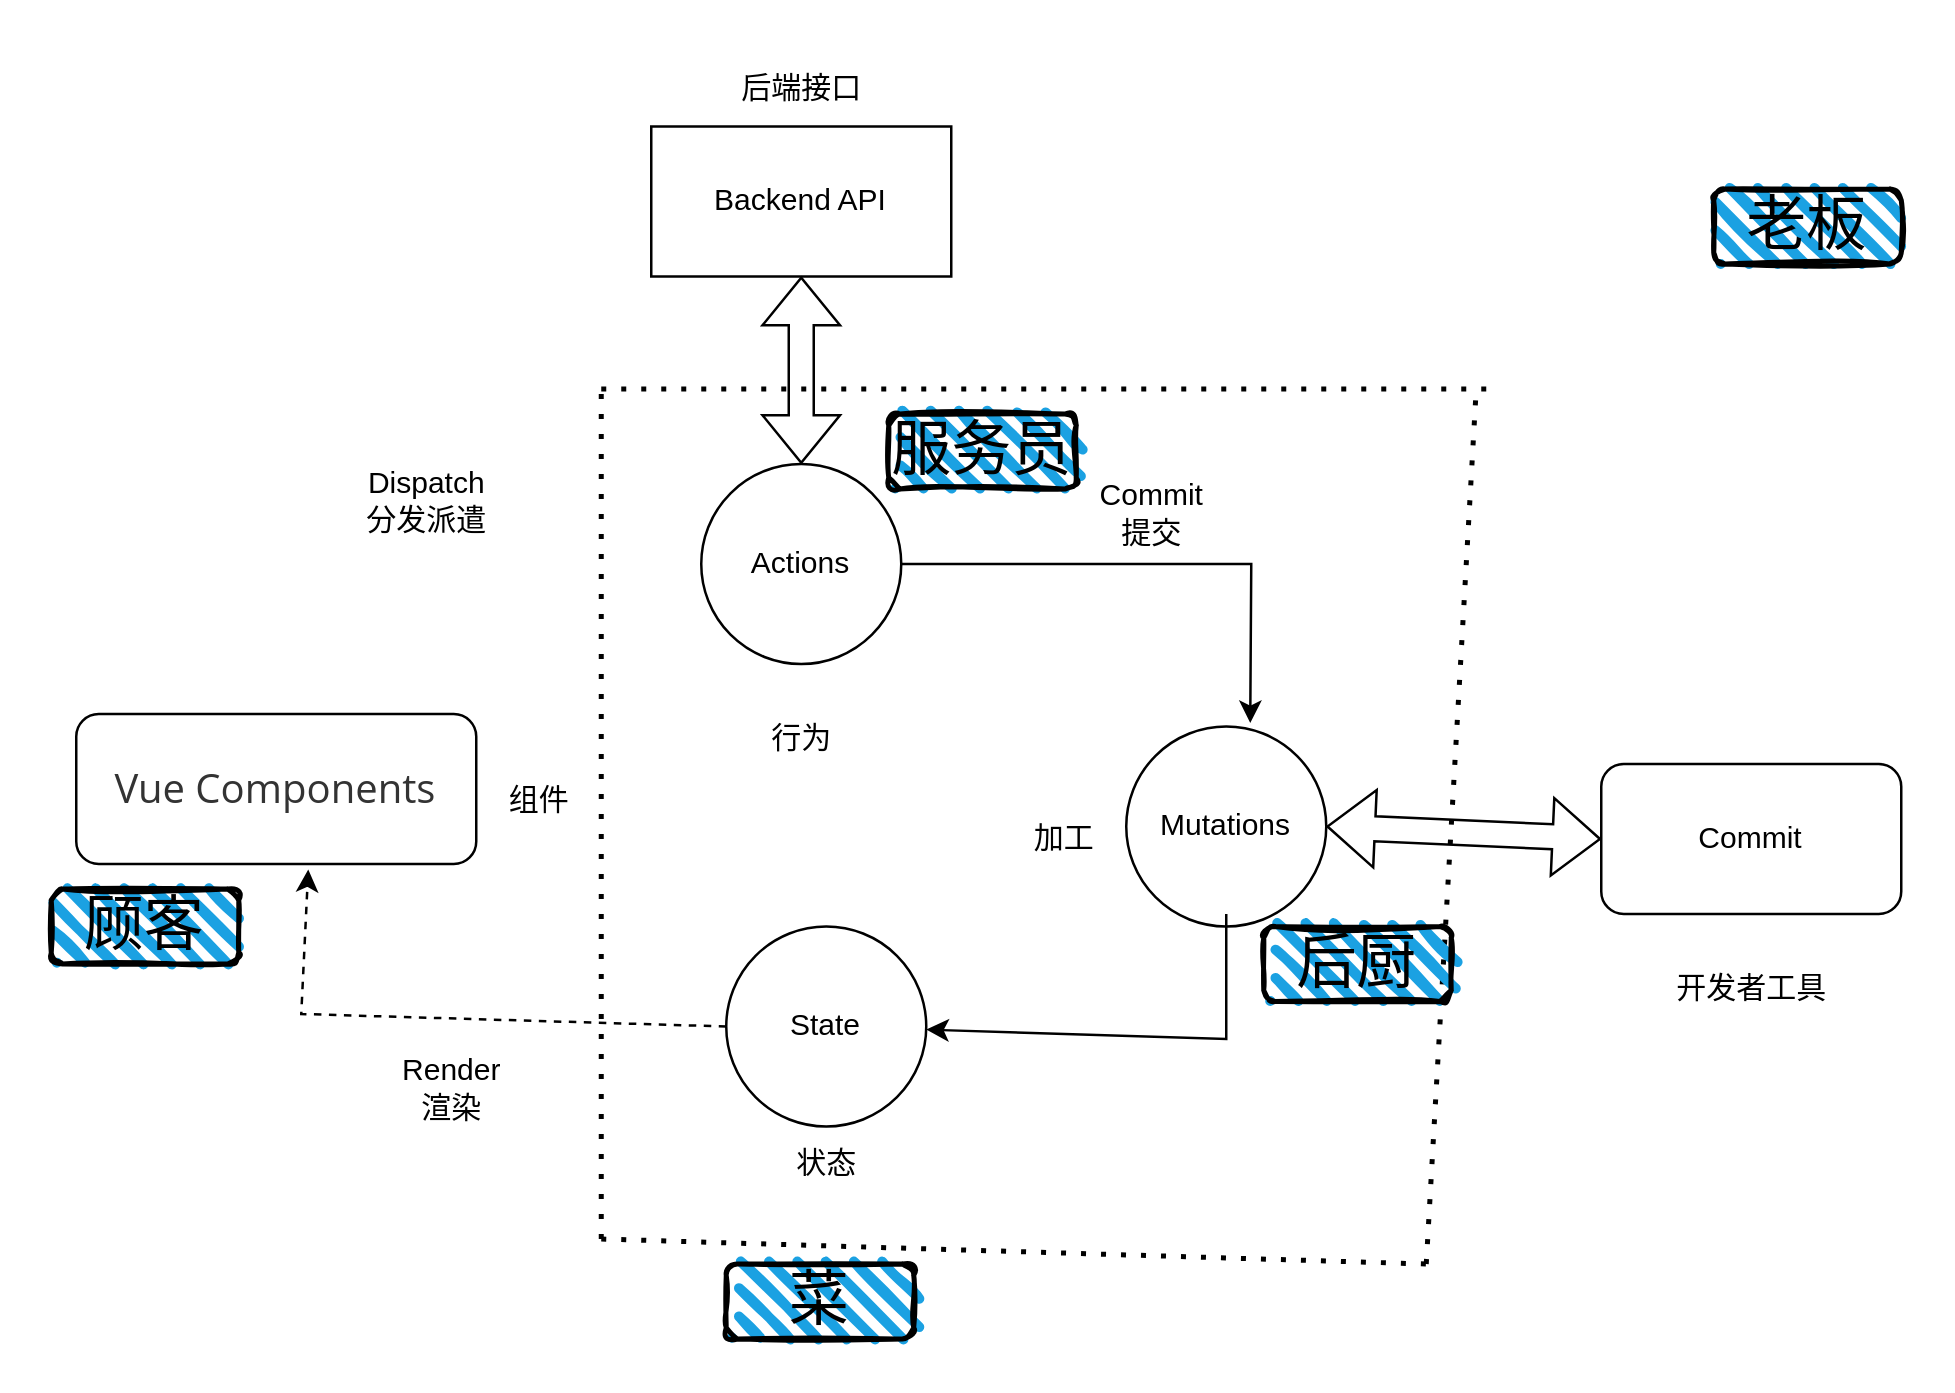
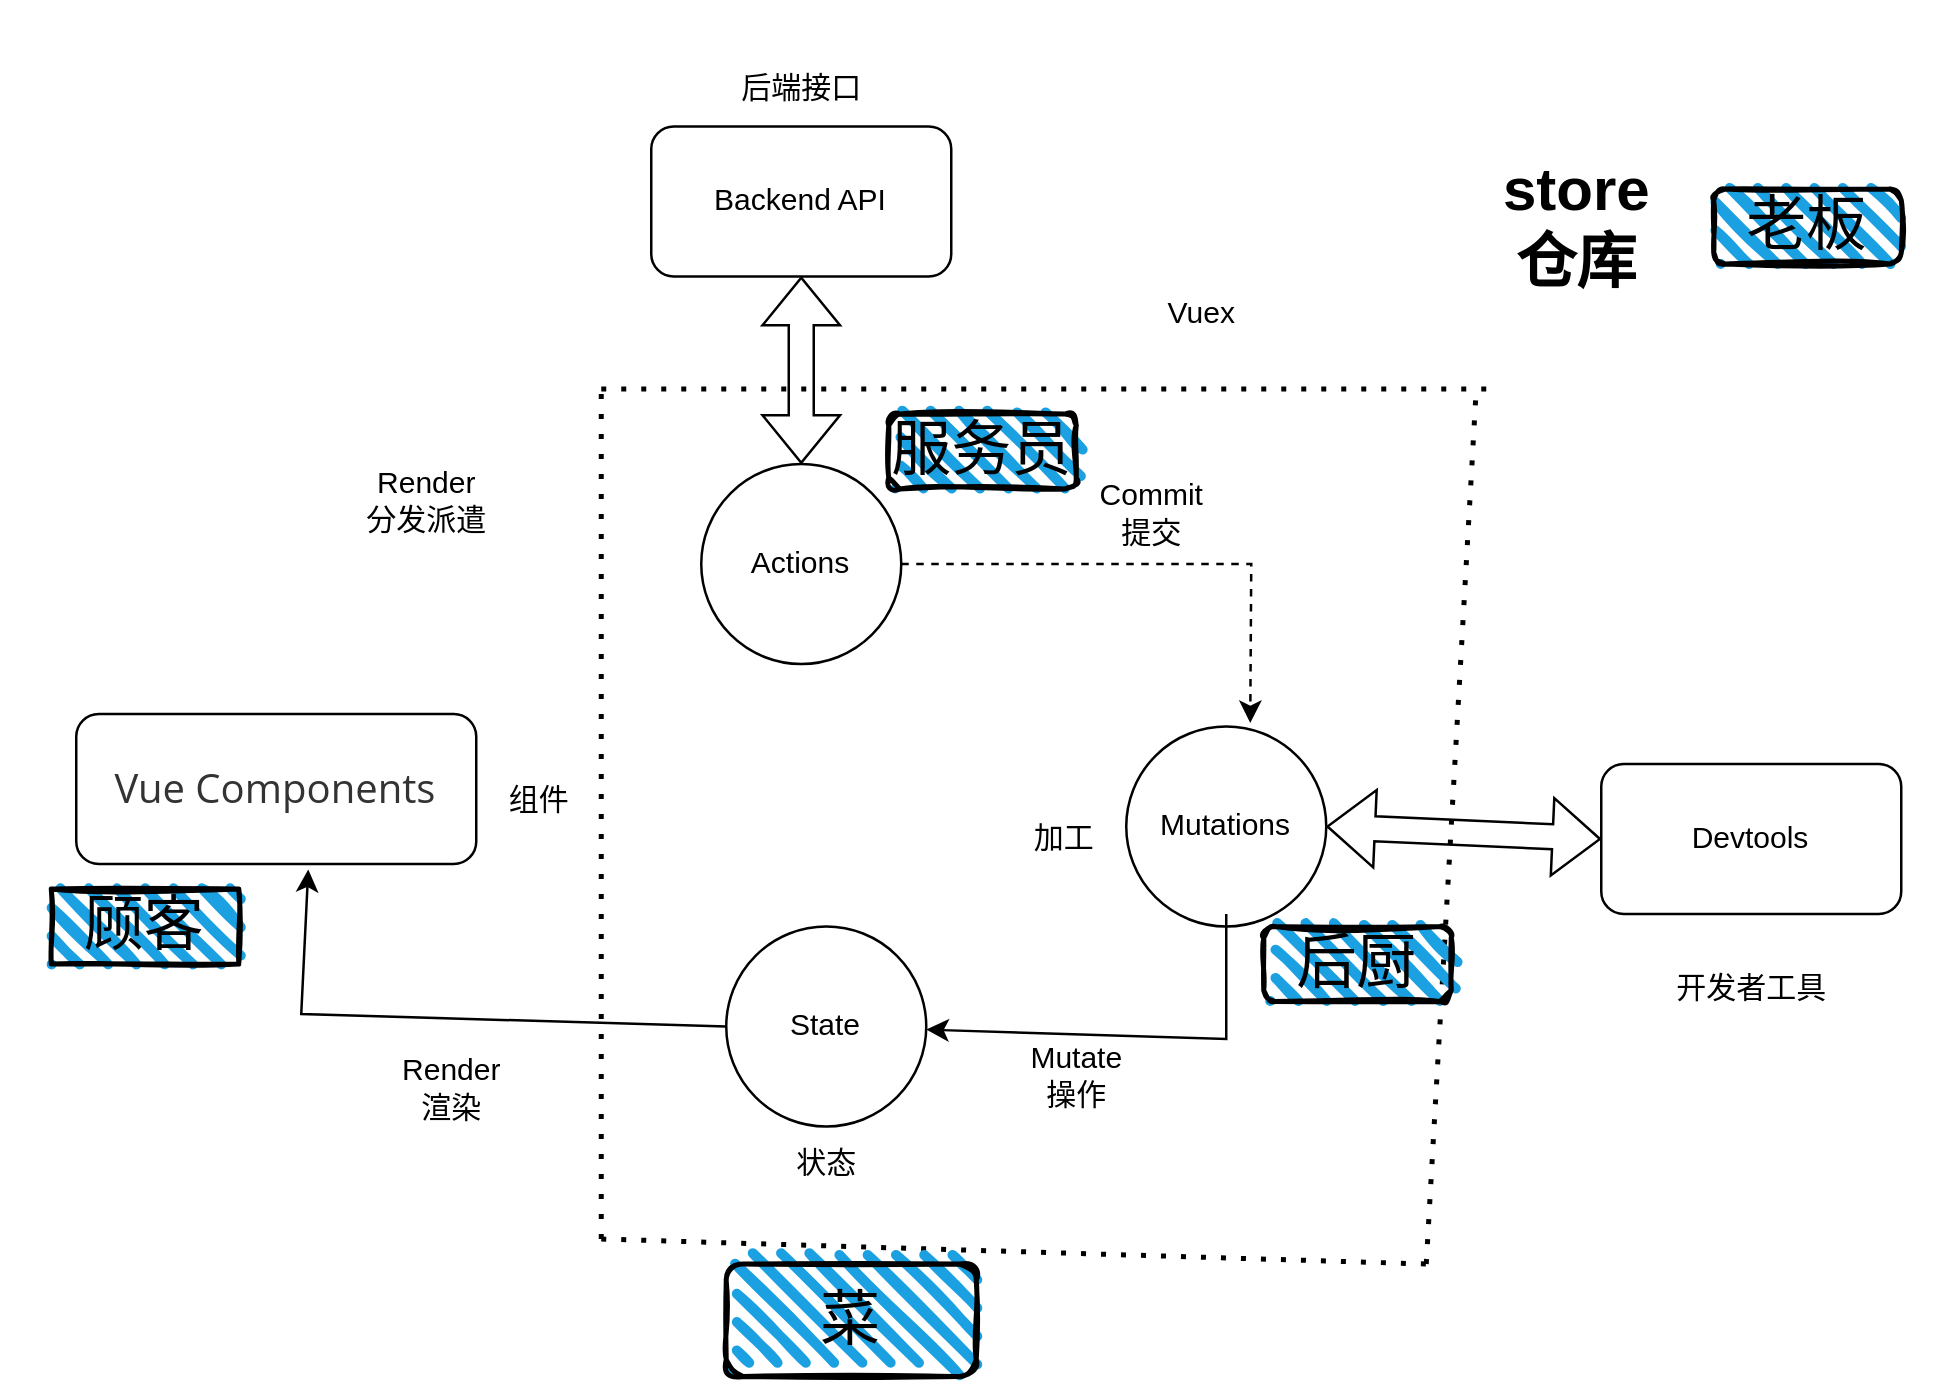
- <mxCell id="2" value="Backend API" style="whiteSpace=wrap;html=1;rounded=0;" vertex="1" parent="1"><mxGeometry x="260" y="50" width="120" height="60" as="geometry" /></mxCell>
+ <mxCell id="2" value="Backend API" style="rounded=1;whiteSpace=wrap;html=1;" vertex="1" parent="1"><mxGeometry x="260" y="50" width="120" height="60" as="geometry" /></mxCell>
+ <mxCell id="27" value="store&lt;br style=&quot;font-size: 24px;&quot;&gt;仓库" style="text;html=1;align=center;verticalAlign=top;resizable=0;points=[];autosize=1;strokeColor=none;fillColor=none;fontSize=24;fontStyle=1" vertex="1" parent="1"><mxGeometry x="590" y="55" width="80" height="70" as="geometry" /></mxCell>
+ <mxCell id="28" value="Vuex" style="text;html=1;align=center;verticalAlign=middle;resizable=0;points=[];autosize=1;strokeColor=none;fillColor=none;" vertex="1" parent="1"><mxGeometry x="455" y="110" width="50" height="30" as="geometry" /></mxCell>
- <mxCell id="9" value="Dispatch&lt;br&gt;分发派遣" style="text;html=1;align=center;verticalAlign=middle;resizable=0;points=[];autosize=1;strokeColor=none;fillColor=none;" vertex="1" parent="1"><mxGeometry x="135" y="180" width="70" height="40" as="geometry" /></mxCell>
+ <mxCell id="9" value="Render&lt;br&gt;分发派遣" style="text;html=1;align=center;verticalAlign=middle;resizable=0;points=[];autosize=1;strokeColor=none;fillColor=none;" vertex="1" parent="1"><mxGeometry x="135" y="180" width="70" height="40" as="geometry" /></mxCell>
- <mxCell id="10" value="" style="endArrow=classic;html=1;rounded=0;entryX=0.62;entryY=-0.017;entryDx=0;entryDy=0;entryPerimeter=0;exitX=1;exitY=0.5;exitDx=0;exitDy=0;" edge="1" parent="1" source="5" target="3"><mxGeometry width="50" height="50" relative="1" as="geometry"><mxPoint x="410" y="271.48" as="sourcePoint" /><mxPoint x="520" y="218.52" as="targetPoint" /><Array as="points"><mxPoint x="500" y="225" /></Array></mxGeometry></mxCell>
+ <mxCell id="10" value="" style="endArrow=classic;html=1;rounded=0;entryX=0.62;entryY=-0.017;entryDx=0;entryDy=0;entryPerimeter=0;exitX=1;exitY=0.5;exitDx=0;exitDy=0;dashed=1;" edge="1" parent="1" source="5" target="3"><mxGeometry width="50" height="50" relative="1" as="geometry"><mxPoint x="410" y="271.48" as="sourcePoint" /><mxPoint x="520" y="218.52" as="targetPoint" /><Array as="points"><mxPoint x="500" y="225" /></Array></mxGeometry></mxCell>
- <mxCell id="12" value="行为" style="text;html=1;align=center;verticalAlign=middle;resizable=0;points=[];autosize=1;strokeColor=none;fillColor=none;" vertex="1" parent="1"><mxGeometry x="295" y="280" width="50" height="30" as="geometry" /></mxCell>
- <mxCell id="6" value="Commit" style="rounded=1;whiteSpace=wrap;html=1;" vertex="1" parent="1"><mxGeometry x="640" y="305" width="120" height="60" as="geometry" /></mxCell>
+ <mxCell id="6" value="Devtools" style="rounded=1;whiteSpace=wrap;html=1;" vertex="1" parent="1"><mxGeometry x="640" y="305" width="120" height="60" as="geometry" /></mxCell>
- <mxCell id="29" value="顾客" style="rounded=1;whiteSpace=wrap;html=1;strokeWidth=2;fillWeight=4;hachureGap=8;hachureAngle=45;fillColor=#1ba1e2;sketch=1;fontSize=24;" vertex="1" parent="1"><mxGeometry x="20" y="355" width="75" height="30" as="geometry" /></mxCell>
+ <mxCell id="29" value="顾客" style="whiteSpace=wrap;html=1;strokeWidth=2;fillWeight=4;hachureGap=8;hachureAngle=45;fillColor=#1ba1e2;sketch=1;fontSize=24;rounded=0;" vertex="1" parent="1"><mxGeometry x="20" y="355" width="75" height="30" as="geometry" /></mxCell>
- <mxCell id="19" value="" style="endArrow=classic;html=1;rounded=0;exitX=0;exitY=0.5;exitDx=0;exitDy=0;entryX=0.58;entryY=1.037;entryDx=0;entryDy=0;entryPerimeter=0;dashed=1;" edge="1" parent="1" source="4" target="7"><mxGeometry width="50" height="50" relative="1" as="geometry"><mxPoint x="252.84" y="410" as="sourcePoint" /><mxPoint x="139.962" y="439.085" as="targetPoint" /><Array as="points"><mxPoint x="120" y="405" /></Array></mxGeometry></mxCell>
+ <mxCell id="19" value="" style="endArrow=classic;html=1;rounded=0;exitX=0;exitY=0.5;exitDx=0;exitDy=0;entryX=0.58;entryY=1.037;entryDx=0;entryDy=0;entryPerimeter=0;" edge="1" parent="1" source="4" target="7"><mxGeometry width="50" height="50" relative="1" as="geometry"><mxPoint x="252.84" y="410" as="sourcePoint" /><mxPoint x="139.962" y="439.085" as="targetPoint" /><Array as="points"><mxPoint x="120" y="405" /></Array></mxGeometry></mxCell>
+ <mxCell id="23" value="Mutate&lt;br&gt;操作" style="text;html=1;align=center;verticalAlign=middle;resizable=0;points=[];autosize=1;strokeColor=none;fillColor=none;" vertex="1" parent="1"><mxGeometry x="400" y="410" width="60" height="40" as="geometry" /></mxCell>
- <mxCell id="32" value="菜" style="rounded=1;whiteSpace=wrap;html=1;strokeWidth=2;fillWeight=4;hachureGap=8;hachureAngle=45;fillColor=#1ba1e2;sketch=1;fontSize=24;" vertex="1" parent="1"><mxGeometry x="290" y="505" width="75" height="30" as="geometry" /></mxCell>
+ <mxCell id="32" value="菜" style="rounded=1;whiteSpace=wrap;html=1;strokeWidth=2;fillWeight=4;hachureGap=8;hachureAngle=45;fillColor=#1ba1e2;sketch=1;fontSize=24;" vertex="1" parent="1"><mxGeometry x="290" y="505" width="100" height="45" as="geometry" /></mxCell>
